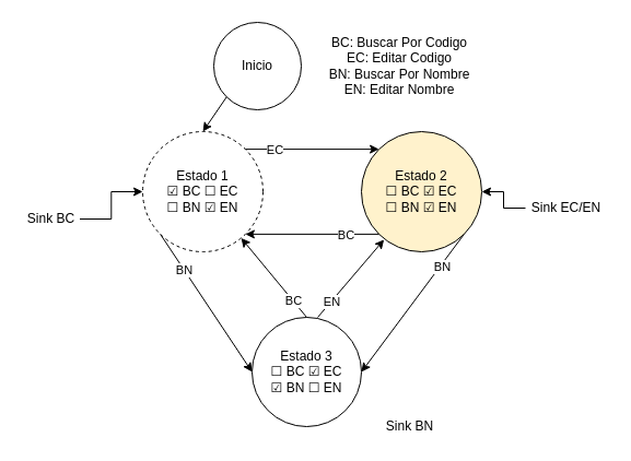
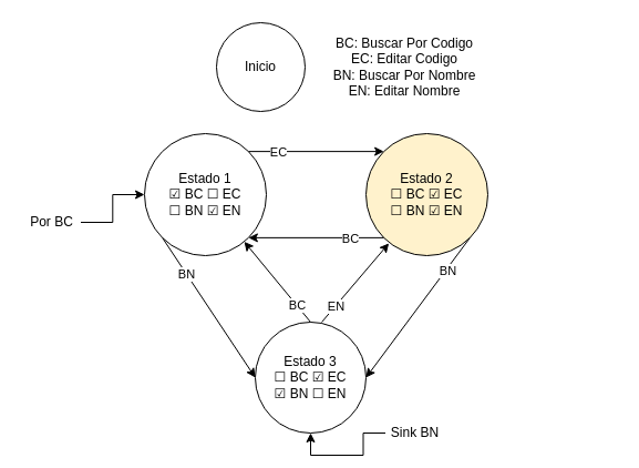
- <mxCell id="10" value="" style="endArrow=classic;html=1;exitX=0;exitY=1;exitDx=0;exitDy=0;entryX=0.5;entryY=0;entryDx=0;entryDy=0;" parent="1" source="4" target="2" edge="1"><mxGeometry width="50" height="50" relative="1" as="geometry"><mxPoint x="280" y="200" as="sourcePoint" /><mxPoint x="330" y="150" as="targetPoint" /></mxGeometry></mxCell>
- <mxCell id="2" value="Estado 1&lt;br&gt;☑ BC ☐ EC&lt;br&gt;☐ BN ☑&amp;nbsp;EN" style="ellipse;whiteSpace=wrap;html=1;aspect=fixed;rounded=0;sketch=0;dashed=1;" parent="1" vertex="1"><mxGeometry x="130" y="120" width="110" height="110" as="geometry" /></mxCell>
+ <mxCell id="2" value="Estado 1&lt;br&gt;☑ BC ☐ EC&lt;br&gt;☐ BN ☑&amp;nbsp;EN" style="ellipse;whiteSpace=wrap;html=1;aspect=fixed;rounded=0;sketch=0;" parent="1" vertex="1"><mxGeometry x="130" y="120" width="110" height="110" as="geometry" /></mxCell>
- <mxCell id="20" style="edgeStyle=orthogonalEdgeStyle;rounded=0;orthogonalLoop=1;jettySize=auto;html=1;" parent="1" source="21" target="5" edge="1"><mxGeometry relative="1" as="geometry" /></mxCell>
- <mxCell id="21" value="Sink EC/EN" style="text;html=1;strokeColor=none;fillColor=none;align=center;verticalAlign=middle;whiteSpace=wrap;rounded=0;" parent="1" vertex="1"><mxGeometry x="480" y="180" width="75" height="20" as="geometry" /></mxCell>
- <mxCell id="25" value="Sink BC" style="text;html=1;strokeColor=none;fillColor=none;align=center;verticalAlign=middle;whiteSpace=wrap;rounded=0;" parent="1" vertex="1"><mxGeometry x="20" y="190" width="52.5" height="20" as="geometry" /></mxCell>
+ <mxCell id="25" value="Por BC" style="text;html=1;strokeColor=none;fillColor=none;align=center;verticalAlign=middle;whiteSpace=wrap;rounded=0;" parent="1" vertex="1"><mxGeometry x="20" y="190" width="52.5" height="20" as="geometry" /></mxCell>
+ <mxCell id="22" style="edgeStyle=orthogonalEdgeStyle;rounded=0;orthogonalLoop=1;jettySize=auto;html=1;entryX=0.5;entryY=1;entryDx=0;entryDy=0;" parent="1" source="23" target="11" edge="1"><mxGeometry relative="1" as="geometry" /></mxCell>
